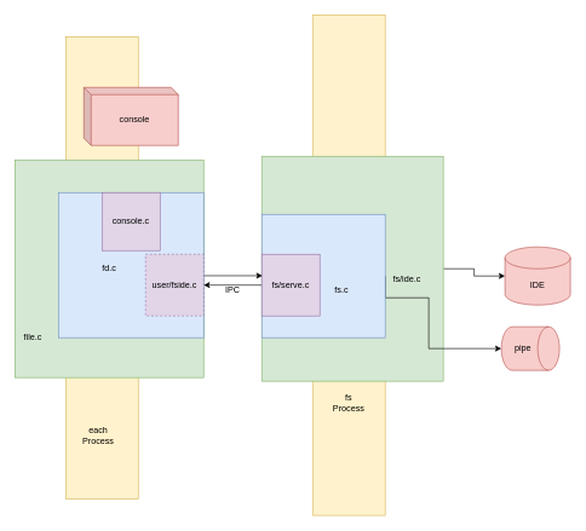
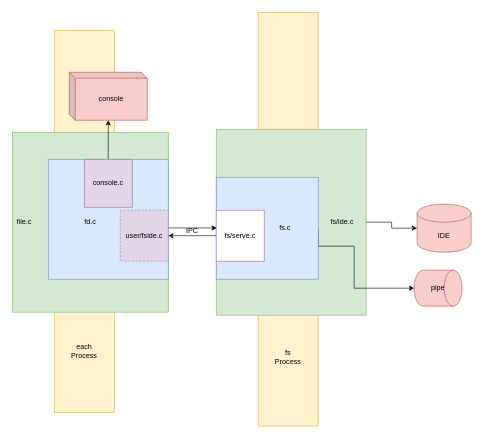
+ <mxCell id="21" style="edgeStyle=orthogonalEdgeStyle;rounded=0;orthogonalLoop=1;jettySize=auto;html=1;exitX=0.5;exitY=0;exitDx=0;exitDy=0;entryX=0;entryY=0;entryDx=65;entryDy=80;entryPerimeter=0;" edge="1" parent="1" source="22" target="15"><mxGeometry relative="1" as="geometry" /></mxCell>
- <mxCell id="16" value="fs/ide.c" style="text;html=1;strokeColor=none;fillColor=none;align=center;verticalAlign=middle;whiteSpace=wrap;rounded=0;" vertex="1" parent="1"><mxGeometry x="540" y="375" width="40" height="20" as="geometry" /></mxCell>
+ <mxCell id="16" value="fs/ide.c" style="text;html=1;strokeColor=none;fillColor=none;align=center;verticalAlign=middle;whiteSpace=wrap;rounded=0;" vertex="1" parent="1"><mxGeometry x="550" y="360" width="40" height="20" as="geometry" /></mxCell>
- <mxCell id="13" value="fs/serve.c" style="rounded=0;whiteSpace=wrap;html=1;fillColor=#e1d5e7;strokeColor=#9673a6;" vertex="1" parent="1"><mxGeometry x="360" y="350" width="80" height="85" as="geometry" /></mxCell>
+ <mxCell id="13" value="fs/serve.c" style="rounded=0;whiteSpace=wrap;html=1;fillColor=#ffffff;strokeColor=#9673a6;" vertex="1" parent="1"><mxGeometry x="360" y="350" width="80" height="85" as="geometry" /></mxCell>
- <mxCell id="20" value="IPC" style="text;html=1;strokeColor=none;fillColor=none;align=center;verticalAlign=middle;whiteSpace=wrap;rounded=0;" vertex="1" parent="1"><mxGeometry x="300" y="390" width="40" height="20" as="geometry" /></mxCell>
+ <mxCell id="20" value="IPC" style="text;html=1;strokeColor=none;fillColor=none;align=center;verticalAlign=middle;whiteSpace=wrap;rounded=0;" vertex="1" parent="1"><mxGeometry x="300" y="375" width="40" height="20" as="geometry" /></mxCell>
- <mxCell id="17" value="fs.c" style="text;html=1;strokeColor=none;fillColor=none;align=center;verticalAlign=middle;whiteSpace=wrap;rounded=0;" vertex="1" parent="1"><mxGeometry x="450" y="390" width="40" height="20" as="geometry" /></mxCell>
+ <mxCell id="17" value="fs.c" style="text;html=1;strokeColor=none;fillColor=none;align=center;verticalAlign=middle;whiteSpace=wrap;rounded=0;" vertex="1" parent="1"><mxGeometry x="455" y="370" width="40" height="20" as="geometry" /></mxCell>
- <mxCell id="19" value="file.c" style="text;html=1;strokeColor=none;fillColor=none;align=center;verticalAlign=middle;whiteSpace=wrap;rounded=0;" vertex="1" parent="1"><mxGeometry x="25" y="455" width="40" height="20" as="geometry" /></mxCell>
+ <mxCell id="19" value="file.c" style="text;html=1;strokeColor=none;fillColor=none;align=center;verticalAlign=middle;whiteSpace=wrap;rounded=0;" vertex="1" parent="1"><mxGeometry x="20" y="360" width="40" height="20" as="geometry" /></mxCell>
- <mxCell id="27" value="pipe" style="text;html=1;strokeColor=none;fillColor=none;align=center;verticalAlign=middle;whiteSpace=wrap;rounded=0;" vertex="1" parent="25"><mxGeometry x="10" y="20" width="40" height="20" as="geometry" /></mxCell>
+ <mxCell id="27" value="pipe" style="text;html=1;strokeColor=none;fillColor=none;align=center;verticalAlign=middle;whiteSpace=wrap;rounded=0;" vertex="1" parent="25"><mxGeometry x="20" y="20" width="40" height="20" as="geometry" /></mxCell>
- <mxCell id="24" value="&lt;div&gt;fs&lt;/div&gt;&lt;div&gt;Process&lt;br&gt;&lt;/div&gt;" style="text;html=1;strokeColor=none;fillColor=none;align=center;verticalAlign=middle;whiteSpace=wrap;rounded=0;" vertex="1" parent="1"><mxGeometry x="455" y="545" width="50" height="20" as="geometry" /></mxCell>
+ <mxCell id="24" value="&lt;div&gt;fs&lt;/div&gt;&lt;div&gt;Process&lt;br&gt;&lt;/div&gt;" style="text;html=1;strokeColor=none;fillColor=none;align=center;verticalAlign=middle;whiteSpace=wrap;rounded=0;" vertex="1" parent="1"><mxGeometry x="455" y="585" width="50" height="20" as="geometry" /></mxCell>
- <mxCell id="23" value="each Process" style="text;html=1;strokeColor=none;fillColor=none;align=center;verticalAlign=middle;whiteSpace=wrap;rounded=0;" vertex="1" parent="1"><mxGeometry x="110" y="590" width="50" height="20" as="geometry" /></mxCell>
+ <mxCell id="23" value="each Process" style="text;html=1;strokeColor=none;fillColor=none;align=center;verticalAlign=middle;whiteSpace=wrap;rounded=0;" vertex="1" parent="1"><mxGeometry x="115" y="575" width="50" height="20" as="geometry" /></mxCell>
